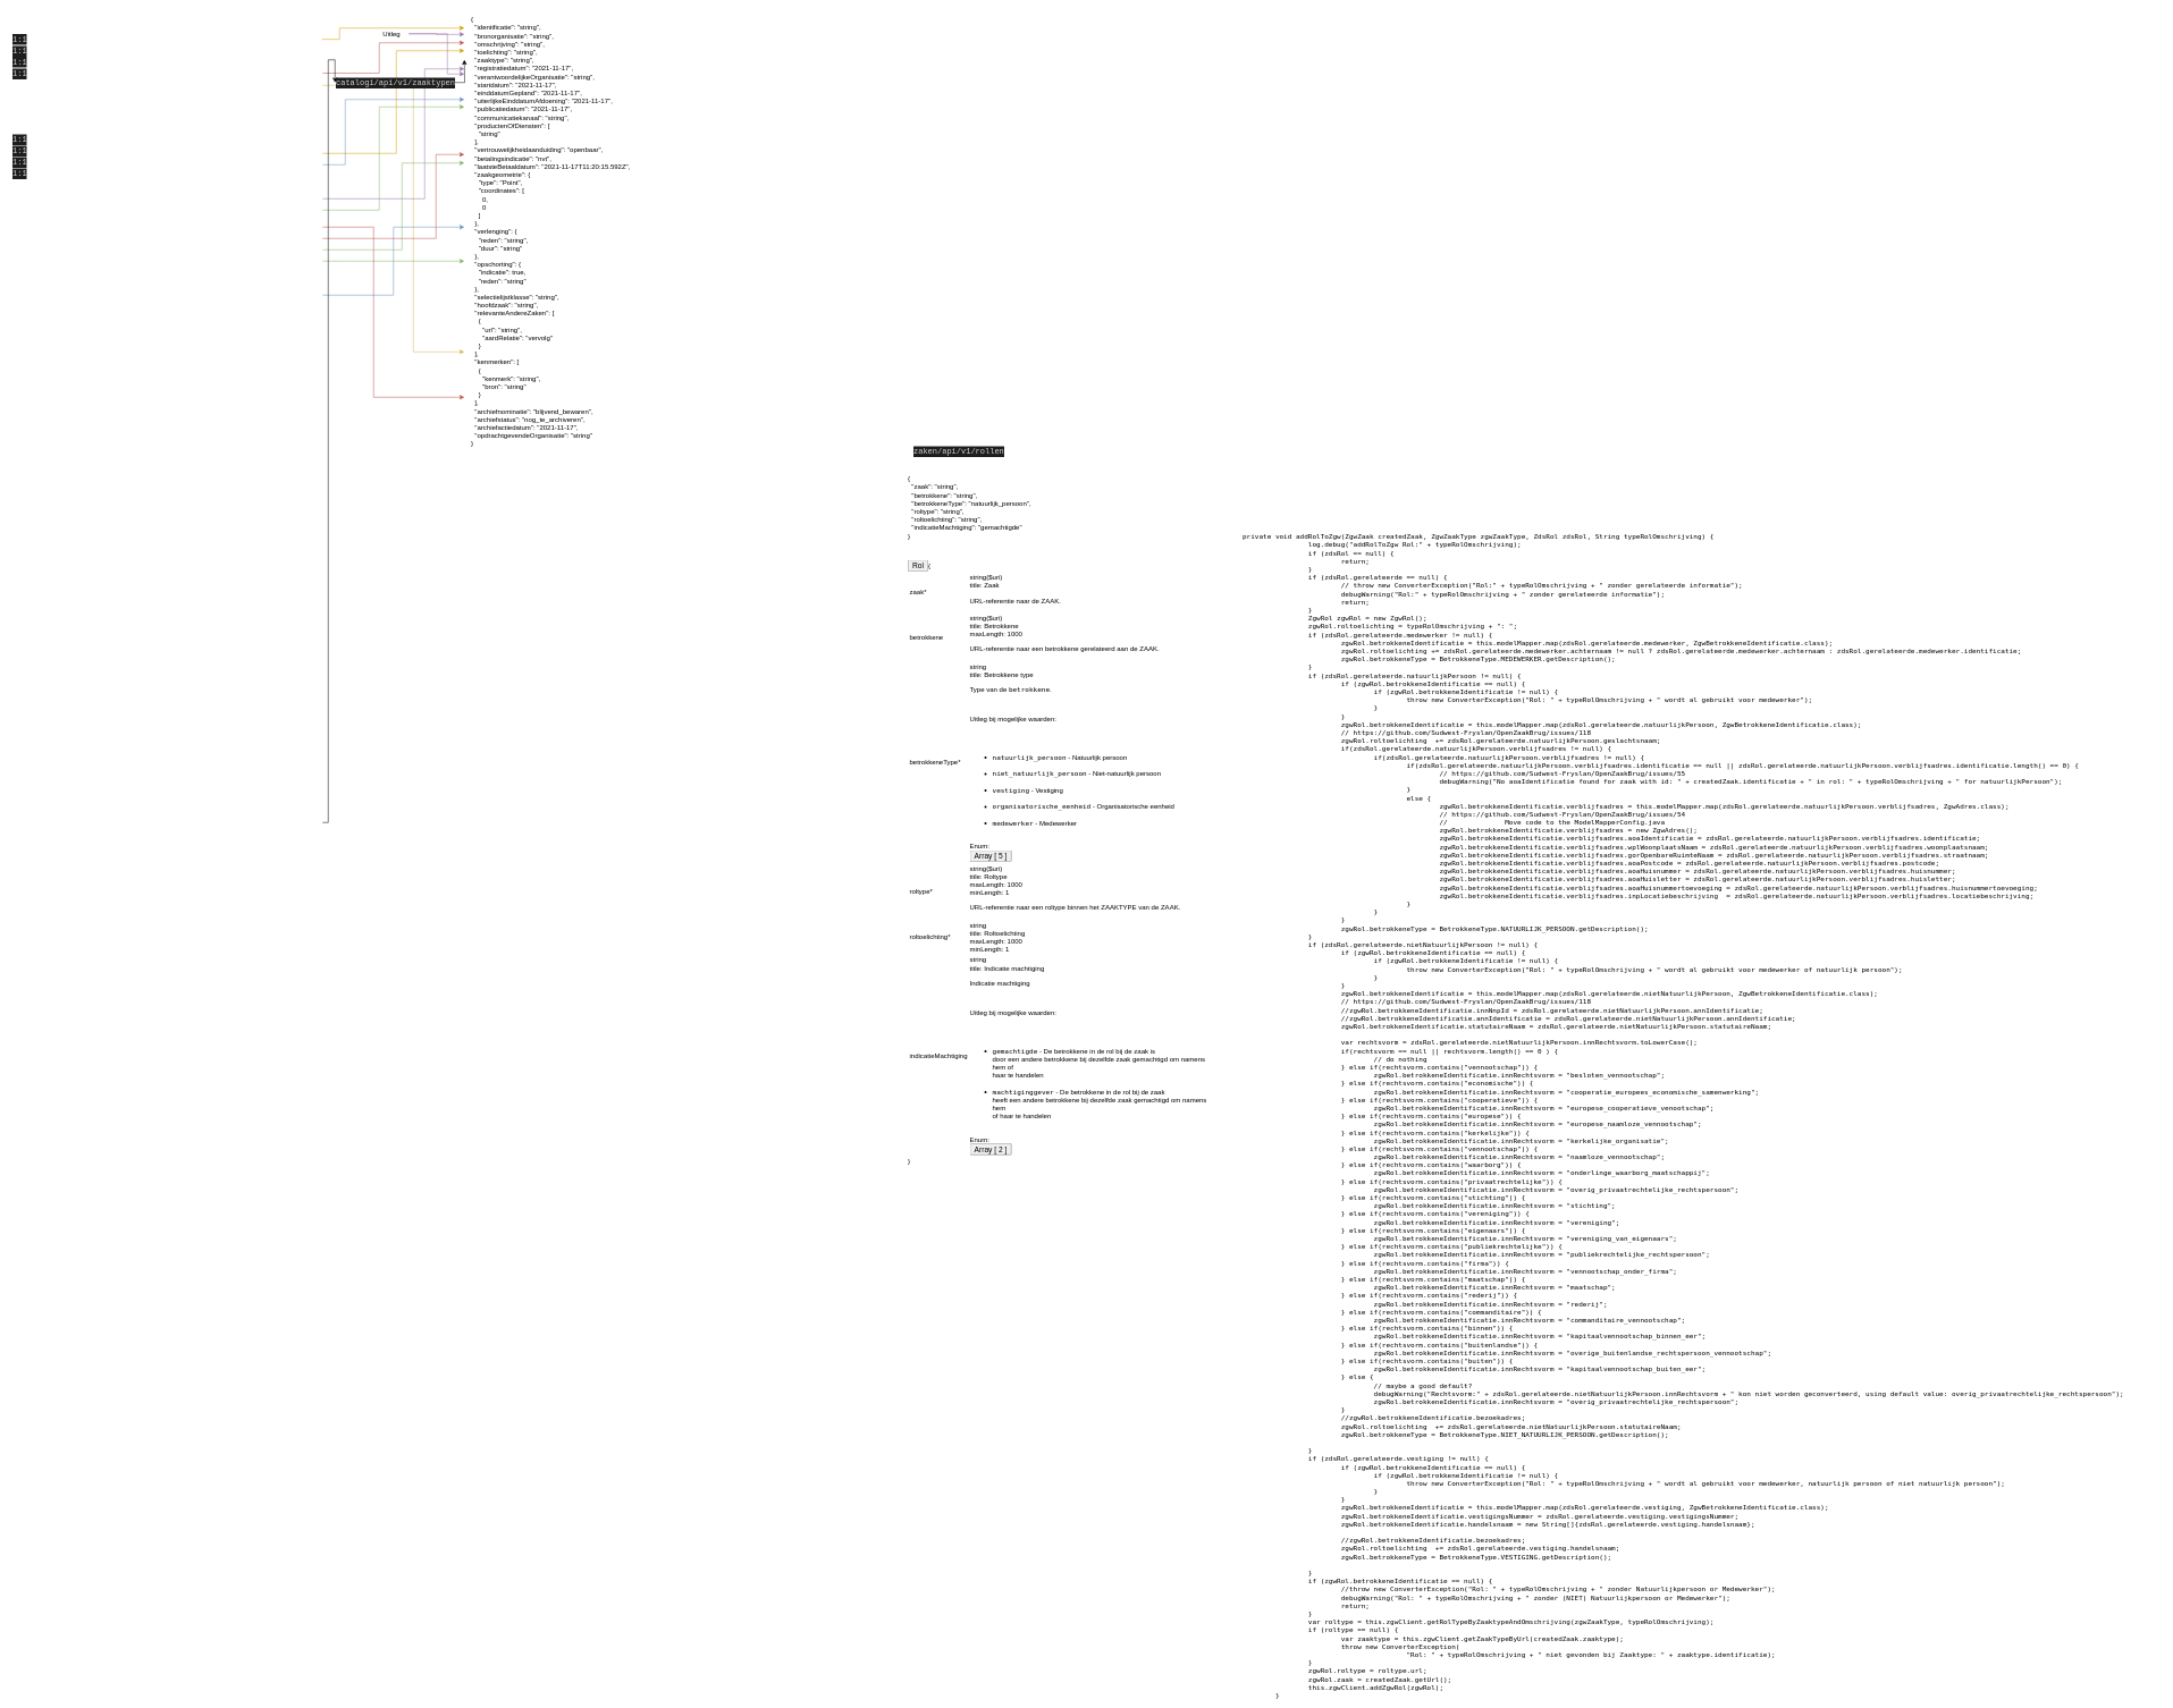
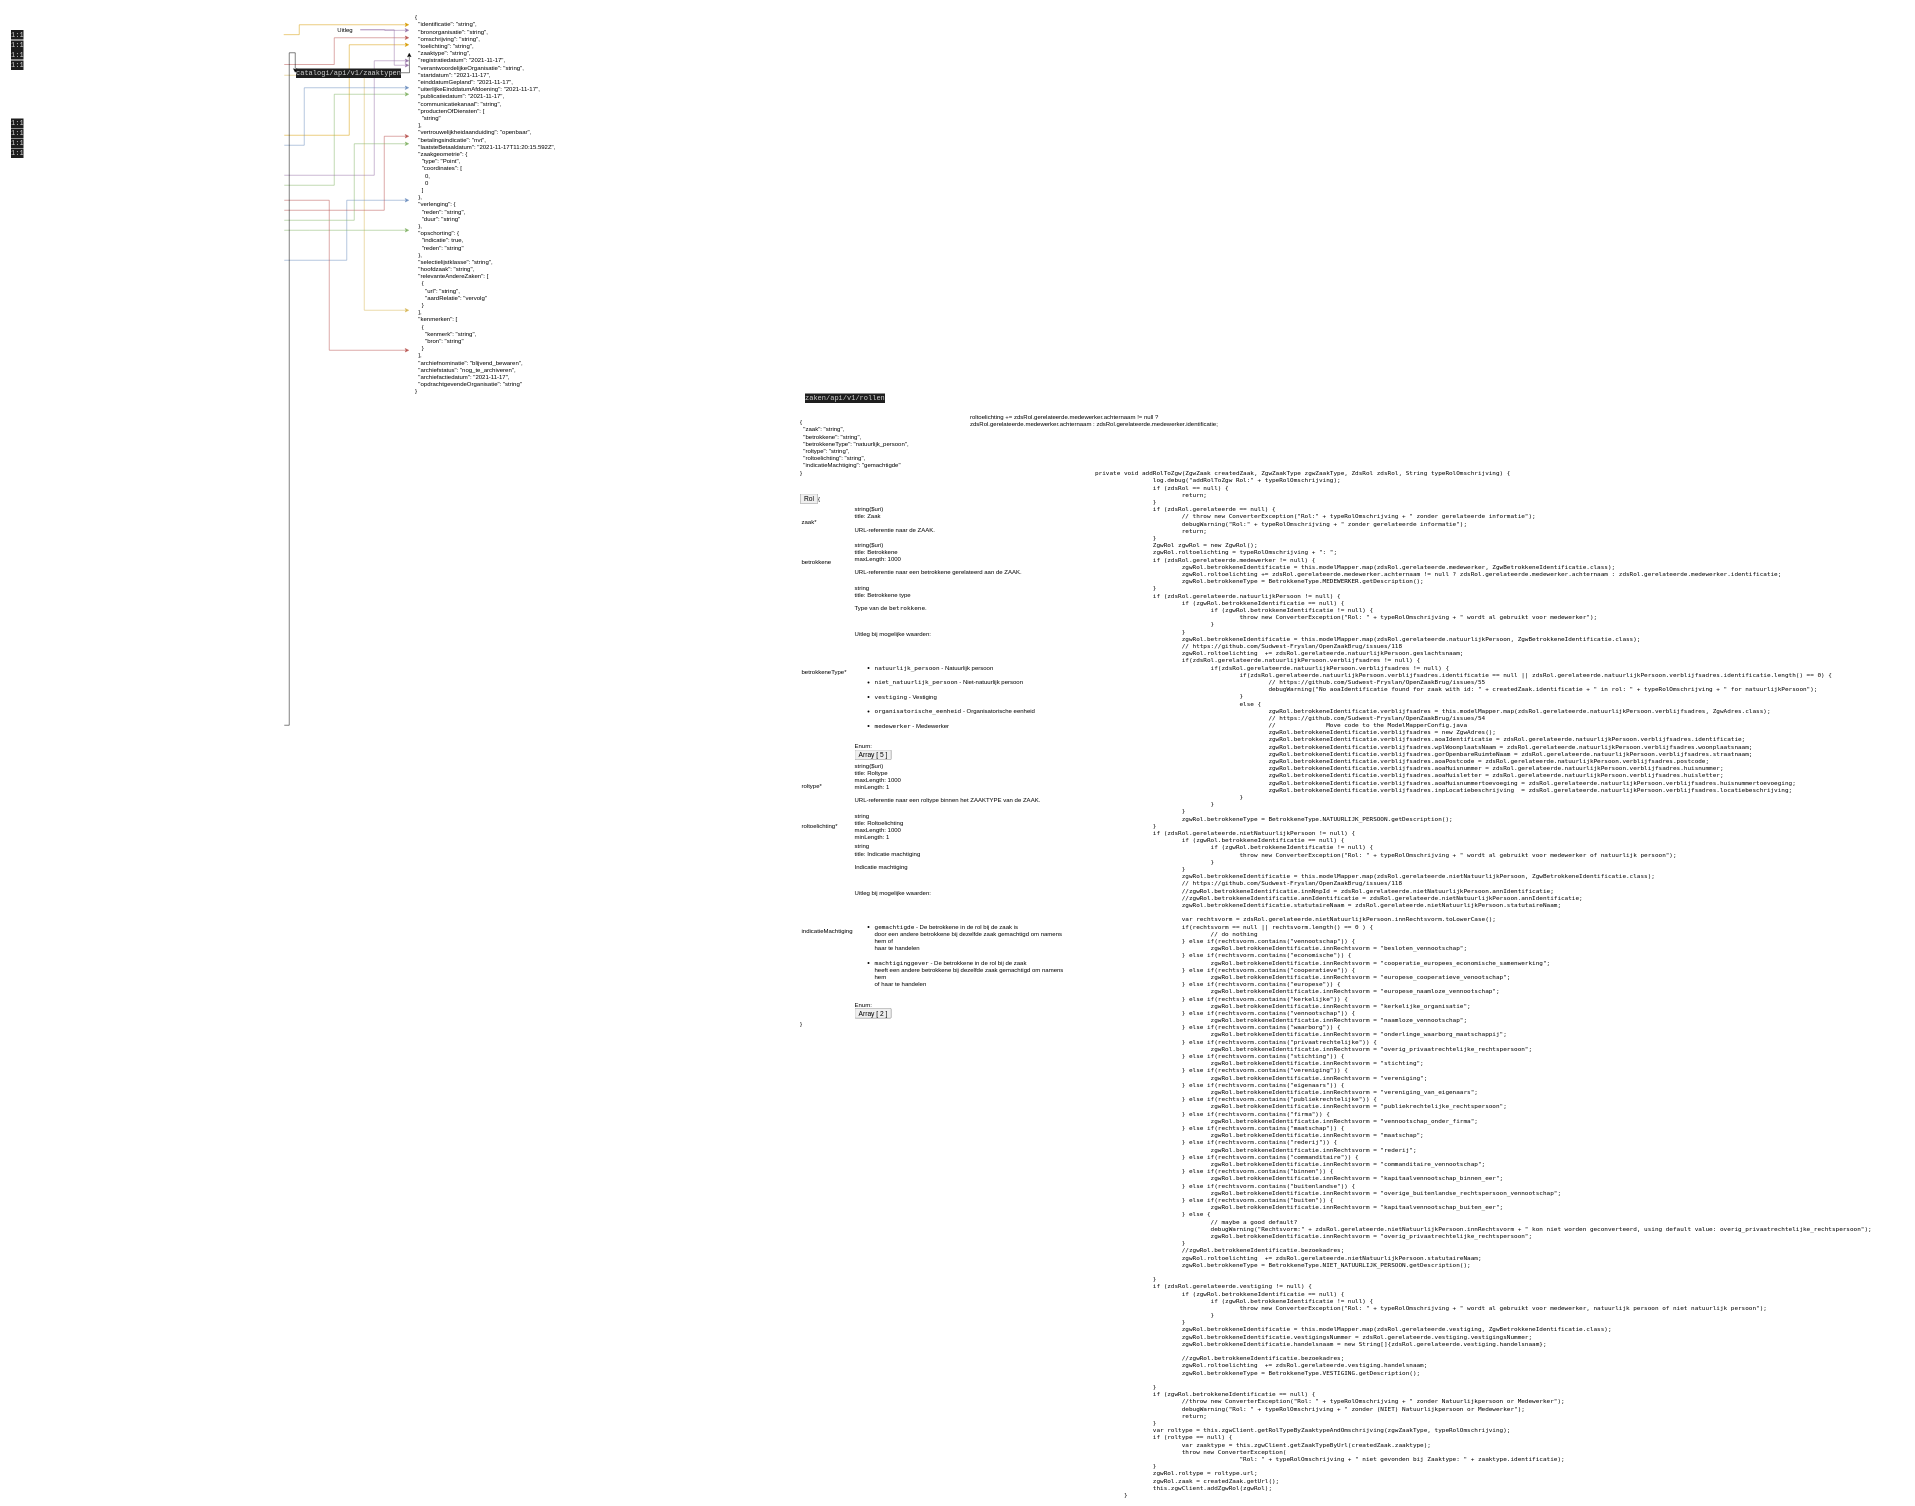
+ <mxCell id="35" value="&lt;span class=&quot;pl-k&quot;&gt;&lt;/span&gt;roltoelichting &lt;span class=&quot;pl-k&quot;&gt;+=&lt;/span&gt; zdsRol&lt;span class=&quot;pl-k&quot;&gt;.&lt;/span&gt;gerelateerde&lt;span class=&quot;pl-k&quot;&gt;.&lt;/span&gt;medewerker&lt;span class=&quot;pl-k&quot;&gt;.&lt;/span&gt;achternaam &lt;span class=&quot;pl-k&quot;&gt;!=&lt;/span&gt; &lt;span class=&quot;pl-c1&quot;&gt;null&lt;/span&gt; &lt;span class=&quot;pl-k&quot;&gt;?&lt;/span&gt; zdsRol&lt;span class=&quot;pl-k&quot;&gt;.&lt;/span&gt;gerelateerde&lt;span class=&quot;pl-k&quot;&gt;.&lt;/span&gt;medewerker&lt;span class=&quot;pl-k&quot;&gt;.&lt;/span&gt;achternaam &lt;span class=&quot;pl-k&quot;&gt;:&lt;/span&gt; zdsRol&lt;span class=&quot;pl-k&quot;&gt;.&lt;/span&gt;gerelateerde&lt;span class=&quot;pl-k&quot;&gt;.&lt;/span&gt;medewerker&lt;span class=&quot;pl-k&quot;&gt;.&lt;/span&gt;identificatie;" style="text;whiteSpace=wrap;html=1;" parent="1" vertex="1"><mxGeometry x="1938" y="820" width="550" height="40" as="geometry" /></mxCell>
